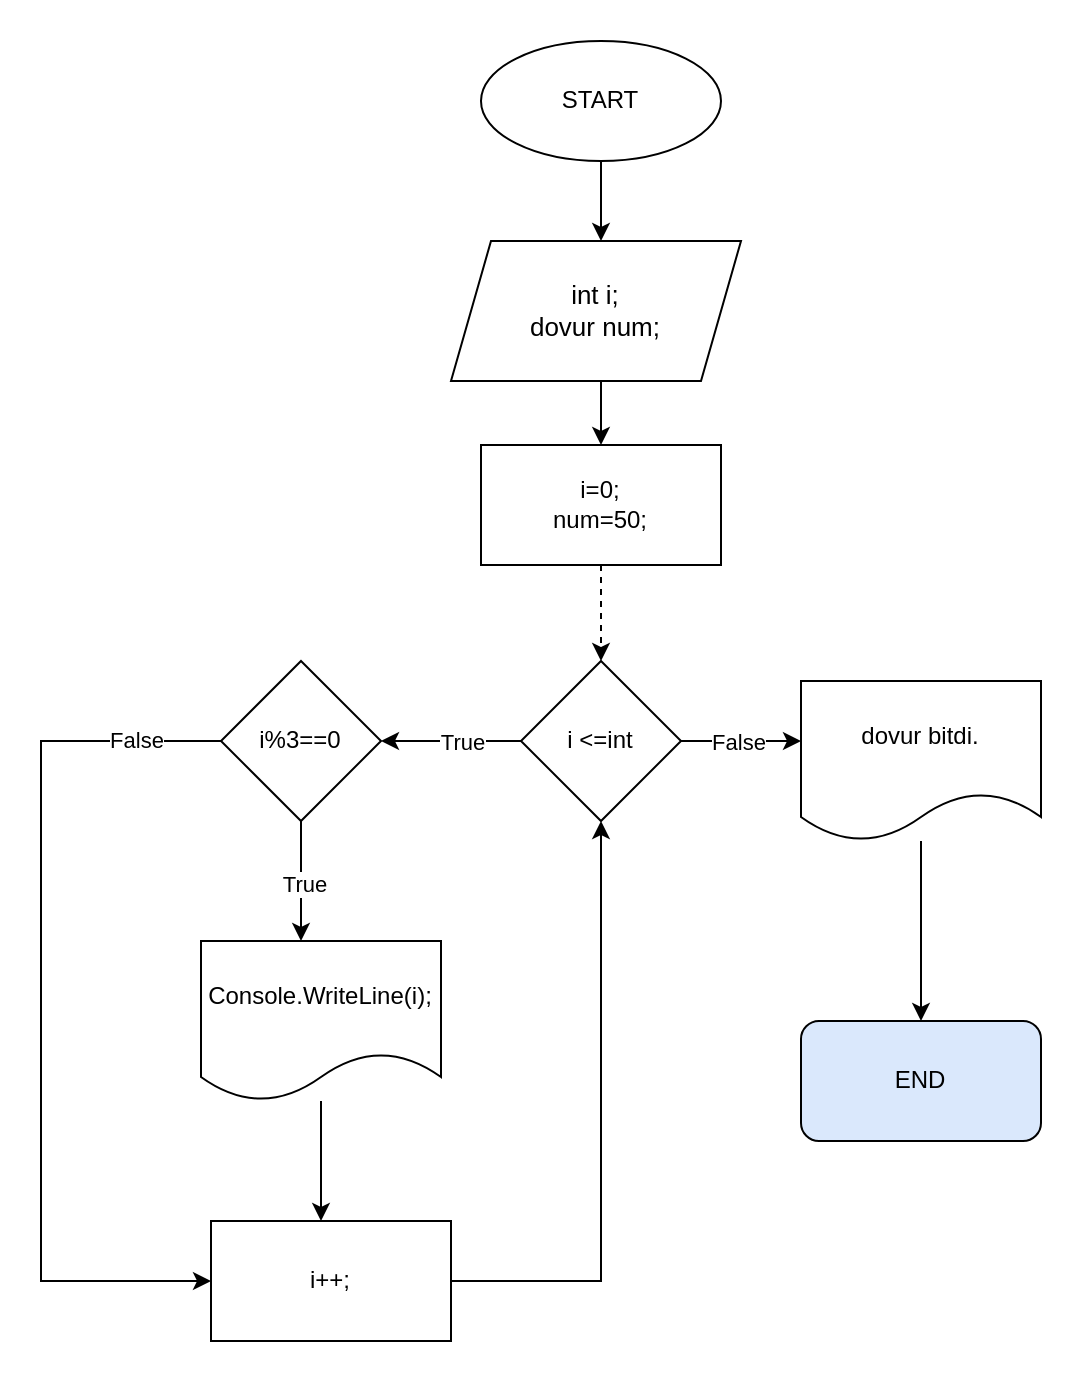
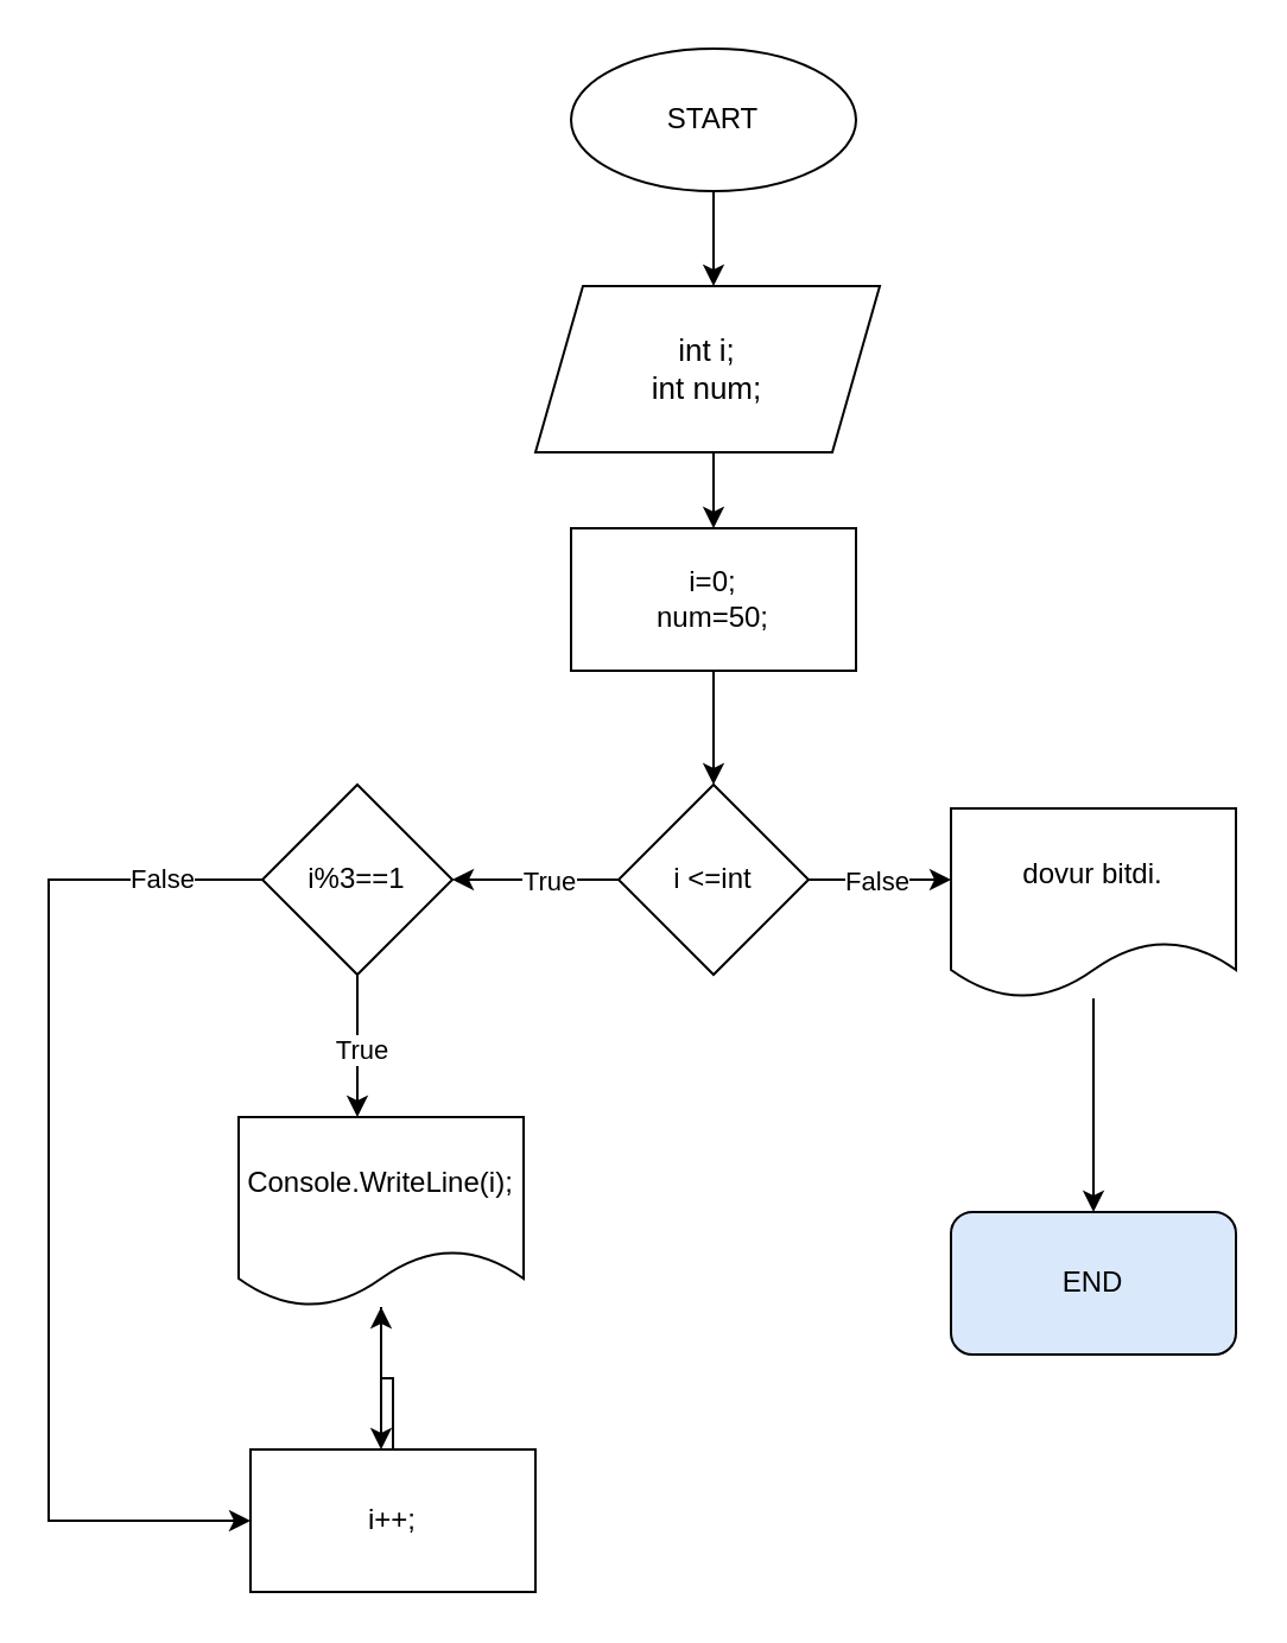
- <mxCell id="5" value="&lt;font style=&quot;font-size: 13px;&quot;&gt;int i;&lt;/font&gt;&lt;div&gt;&lt;font style=&quot;font-size: 13px;&quot;&gt;dovur num;&lt;/font&gt;&lt;/div&gt;" style="shape=parallelogram;perimeter=parallelogramPerimeter;whiteSpace=wrap;html=1;fixedSize=1;" vertex="1" parent="1"><mxGeometry x="225" y="120" width="145" height="70" as="geometry" /></mxCell>
+ <mxCell id="5" value="&lt;font style=&quot;font-size: 13px;&quot;&gt;int i;&lt;/font&gt;&lt;div&gt;&lt;font style=&quot;font-size: 13px;&quot;&gt;int num;&lt;/font&gt;&lt;/div&gt;" style="shape=parallelogram;perimeter=parallelogramPerimeter;whiteSpace=wrap;html=1;fixedSize=1;" vertex="1" parent="1"><mxGeometry x="225" y="120" width="145" height="70" as="geometry" /></mxCell>
- <mxCell id="8" value="" style="edgeStyle=orthogonalEdgeStyle;rounded=0;orthogonalLoop=1;jettySize=auto;html=1;dashed=1;" edge="1" parent="1" source="9" target="14"><mxGeometry relative="1" as="geometry" /></mxCell>
+ <mxCell id="8" value="" style="edgeStyle=orthogonalEdgeStyle;rounded=0;orthogonalLoop=1;jettySize=auto;html=1;" edge="1" parent="1" source="9" target="14"><mxGeometry relative="1" as="geometry" /></mxCell>
- <mxCell id="19" value="i%3==0" style="rhombus;whiteSpace=wrap;html=1;" vertex="1" parent="1"><mxGeometry x="110" y="330" width="80" height="80" as="geometry" /></mxCell>
+ <mxCell id="19" value="i%3==1" style="rhombus;whiteSpace=wrap;html=1;" vertex="1" parent="1"><mxGeometry x="110" y="330" width="80" height="80" as="geometry" /></mxCell>
- <mxCell id="22" style="edgeStyle=orthogonalEdgeStyle;rounded=0;orthogonalLoop=1;jettySize=auto;html=1;entryX=0.5;entryY=1;entryDx=0;entryDy=0;" edge="1" parent="1" source="23" target="14"><mxGeometry relative="1" as="geometry" /></mxCell>
+ <mxCell id="22" style="edgeStyle=orthogonalEdgeStyle;rounded=0;orthogonalLoop=1;jettySize=auto;html=1;" edge="1" parent="1" source="23" target="21"><mxGeometry relative="1" as="geometry" /></mxCell>
